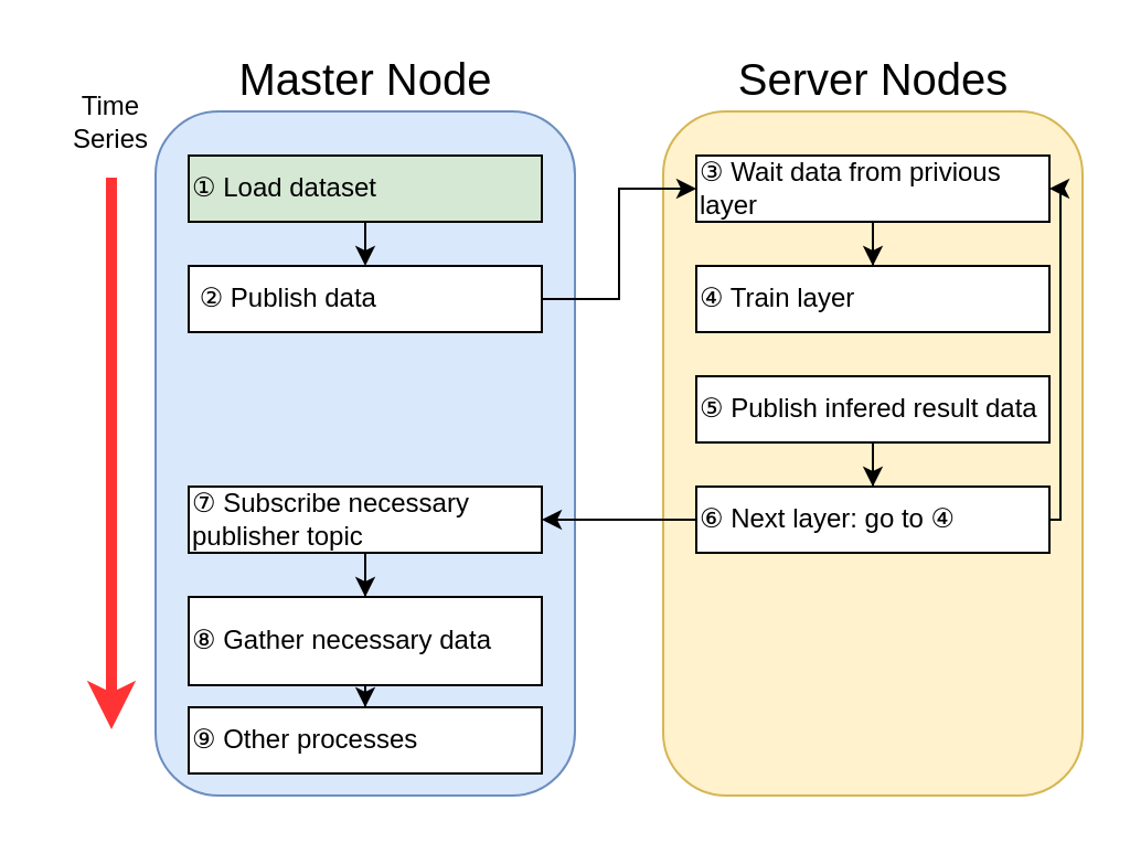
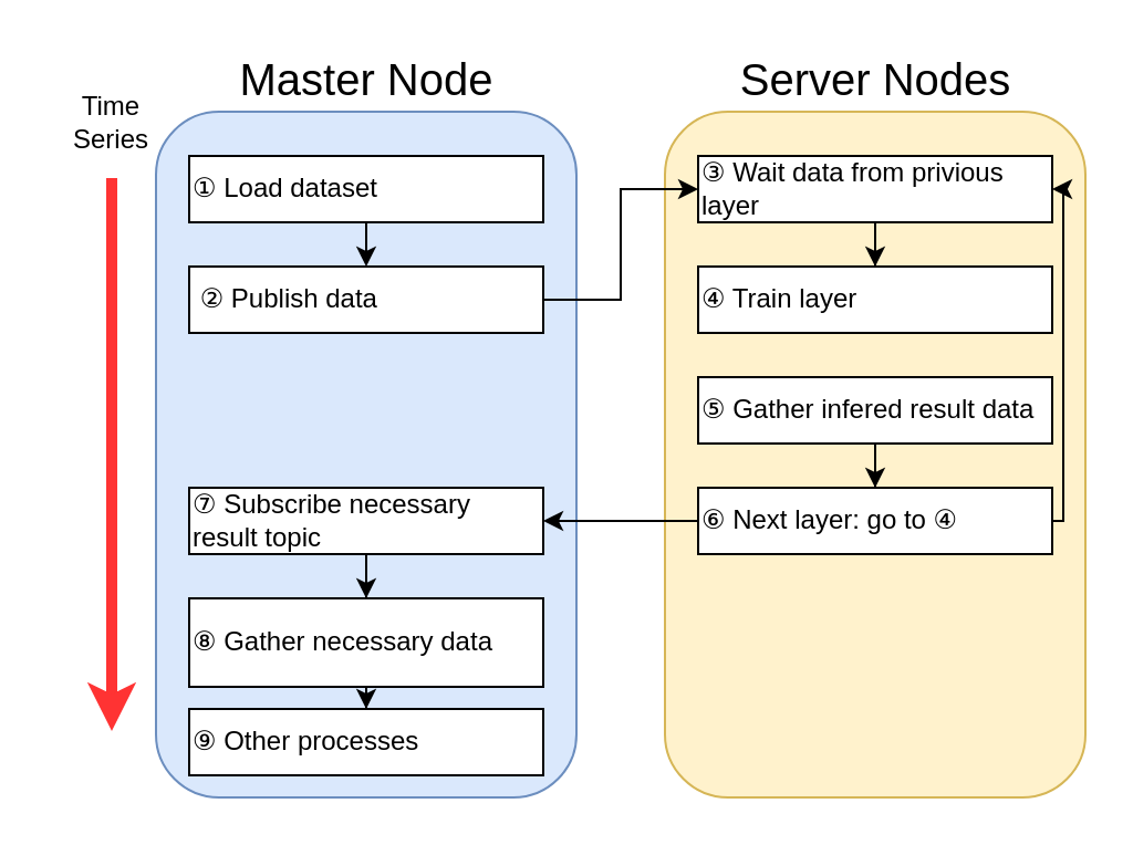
- <mxCell id="7" value="&lt;font style=&quot;font-size: 12px;&quot;&gt;① Load dataset&lt;/font&gt;" style="rounded=0;whiteSpace=wrap;html=1;align=left;fillColor=#d5e8d4;" parent="1" vertex="1"><mxGeometry x="85" y="70" width="160" height="30" as="geometry" /></mxCell>
+ <mxCell id="7" value="&lt;font style=&quot;font-size: 12px;&quot;&gt;① Load dataset&lt;/font&gt;" style="rounded=0;whiteSpace=wrap;html=1;align=left;" parent="1" vertex="1"><mxGeometry x="85" y="70" width="160" height="30" as="geometry" /></mxCell>
- <mxCell id="21" value="&lt;font style=&quot;font-size: 12px;&quot;&gt;⑤ Publish infered result data&lt;/font&gt;" style="rounded=0;whiteSpace=wrap;html=1;align=left;" parent="1" vertex="1"><mxGeometry x="315" y="170" width="160" height="30" as="geometry" /></mxCell>
+ <mxCell id="21" value="&lt;font style=&quot;font-size: 12px;&quot;&gt;⑤ Gather infered result data&lt;/font&gt;" style="rounded=0;whiteSpace=wrap;html=1;align=left;" parent="1" vertex="1"><mxGeometry x="315" y="170" width="160" height="30" as="geometry" /></mxCell>
- <mxCell id="24" value="&lt;font style=&quot;font-size: 12px;&quot;&gt;⑦ Subscribe necessary publisher topic&lt;/font&gt;" style="rounded=0;whiteSpace=wrap;html=1;align=left;" vertex="1" parent="1"><mxGeometry x="85" y="220" width="160" height="30" as="geometry" /></mxCell>
+ <mxCell id="24" value="&lt;font style=&quot;font-size: 12px;&quot;&gt;⑦ Subscribe necessary result topic&lt;/font&gt;" style="rounded=0;whiteSpace=wrap;html=1;align=left;" vertex="1" parent="1"><mxGeometry x="85" y="220" width="160" height="30" as="geometry" /></mxCell>
